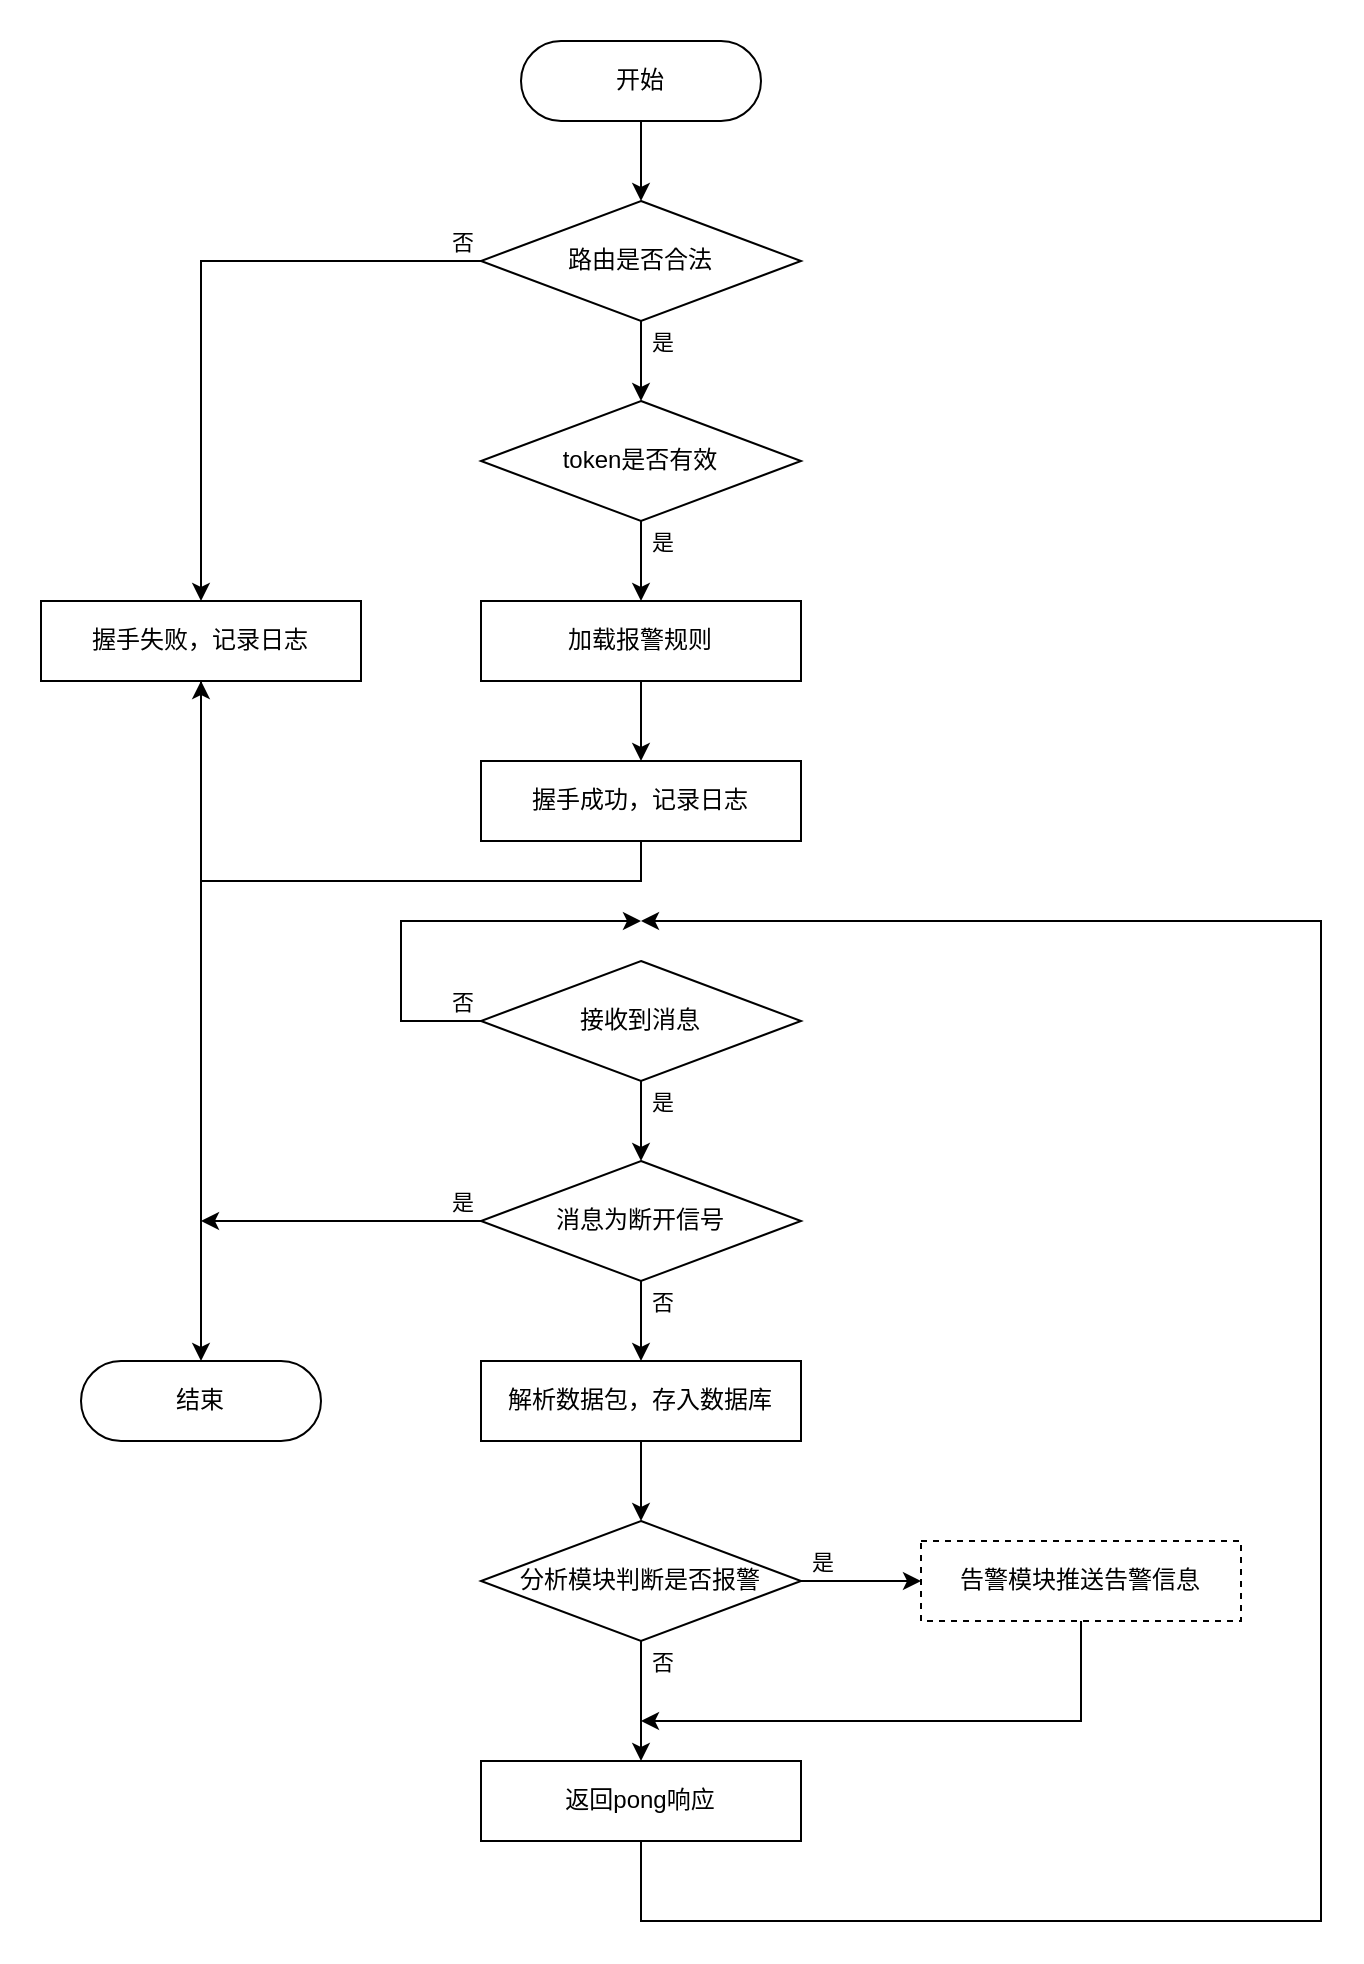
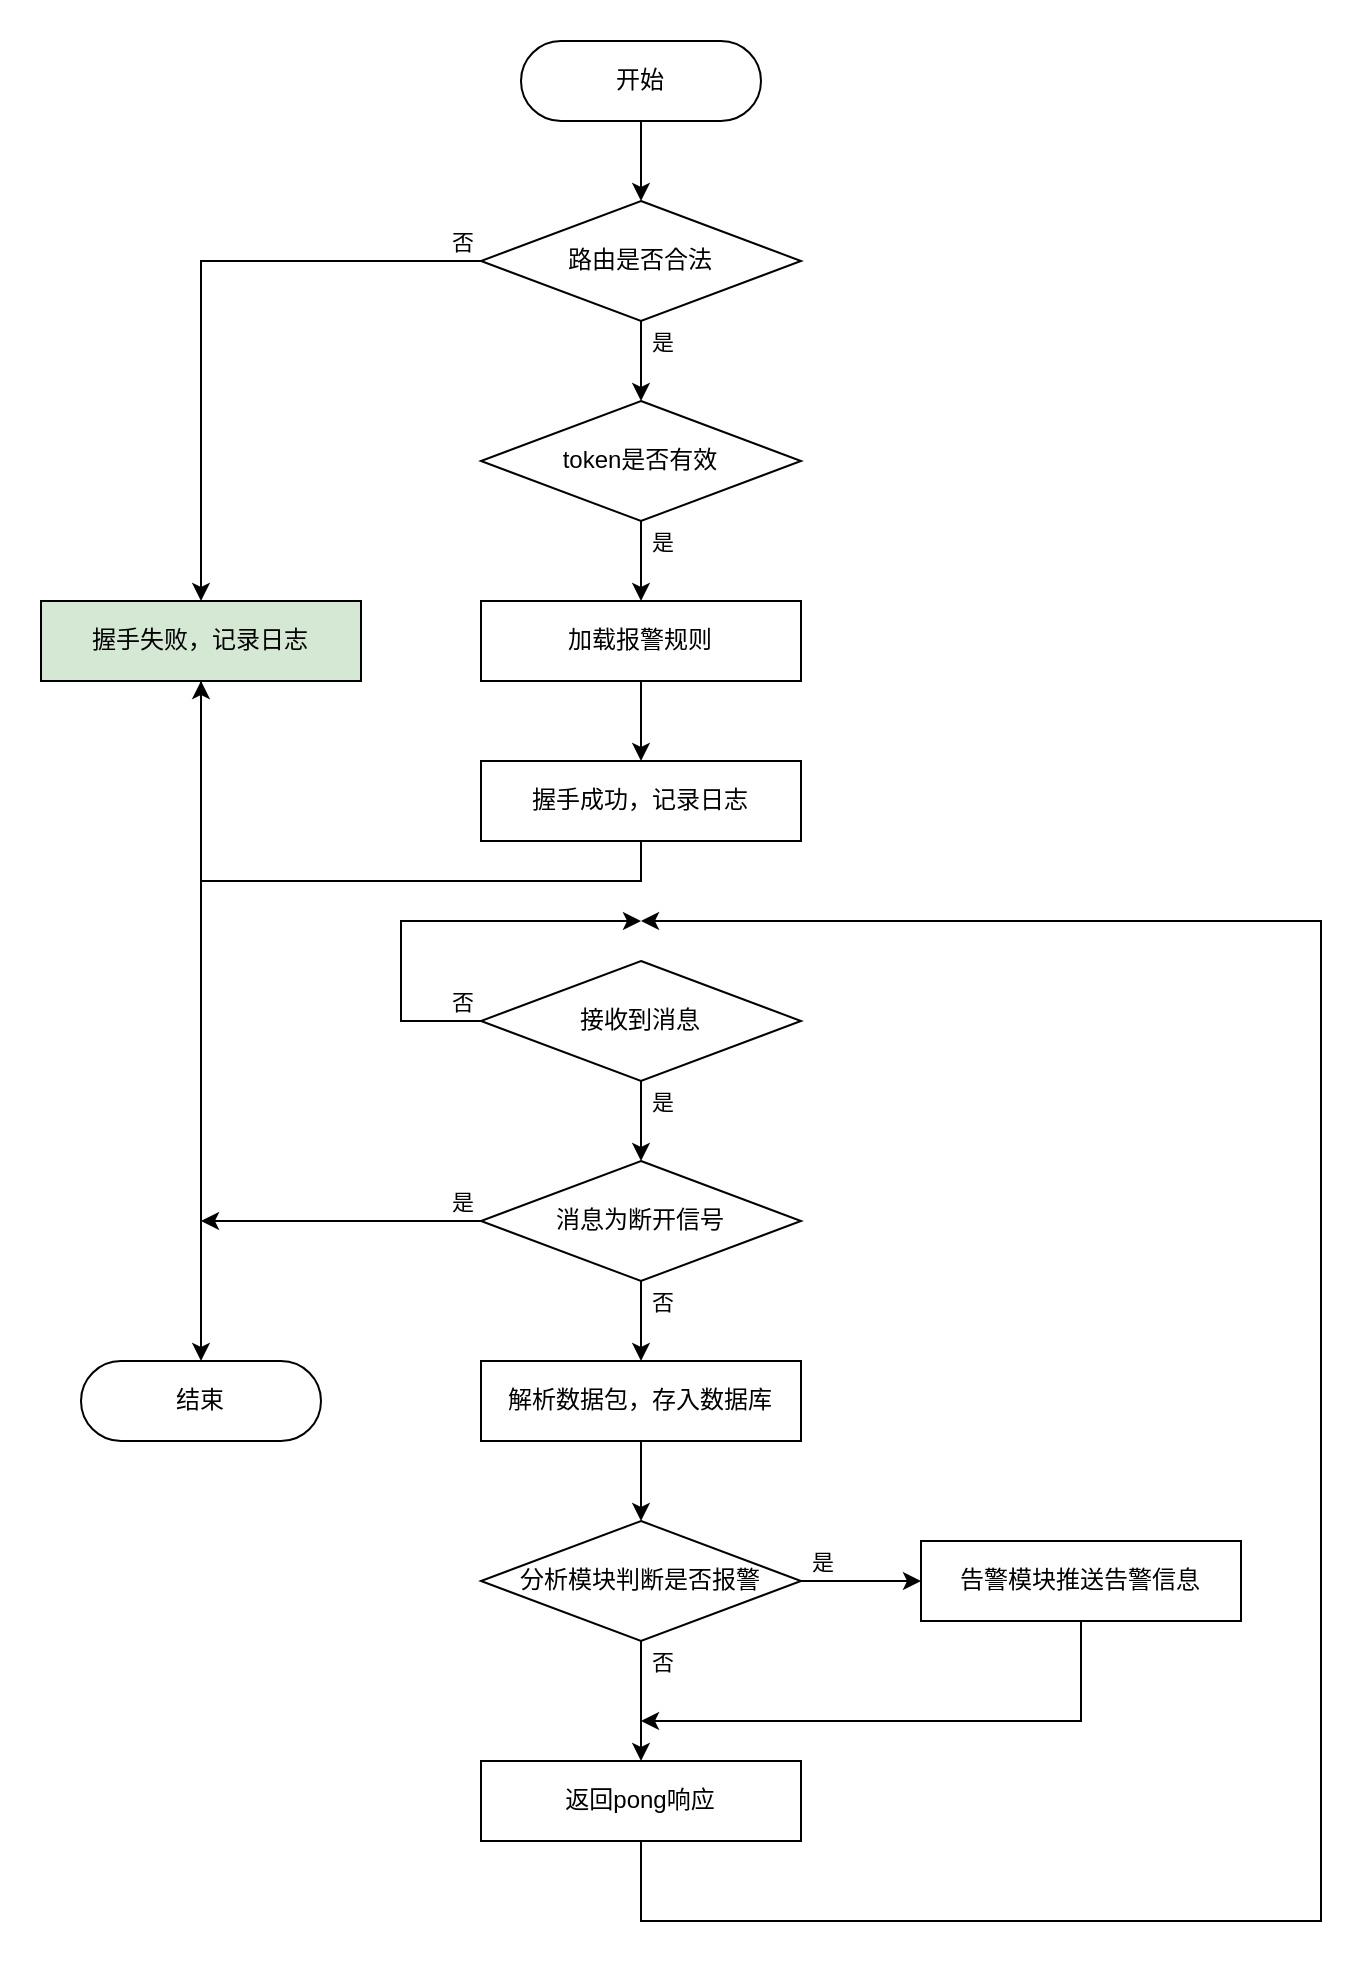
- <mxCell id="39" value="握手失败，记录日志" style="rounded=0;whiteSpace=wrap;html=1;" vertex="1" parent="1"><mxGeometry x="20" y="300" width="160" height="40" as="geometry" /></mxCell>
+ <mxCell id="39" value="握手失败，记录日志" style="rounded=0;whiteSpace=wrap;html=1;fillColor=#d5e8d4;" vertex="1" parent="1"><mxGeometry x="20" y="300" width="160" height="40" as="geometry" /></mxCell>
- <mxCell id="37" value="告警模块推送告警信息" style="rounded=0;whiteSpace=wrap;html=1;dashed=1;" vertex="1" parent="1"><mxGeometry x="460" y="770" width="160" height="40" as="geometry" /></mxCell>
+ <mxCell id="37" value="告警模块推送告警信息" style="rounded=0;whiteSpace=wrap;html=1;" vertex="1" parent="1"><mxGeometry x="460" y="770" width="160" height="40" as="geometry" /></mxCell>
